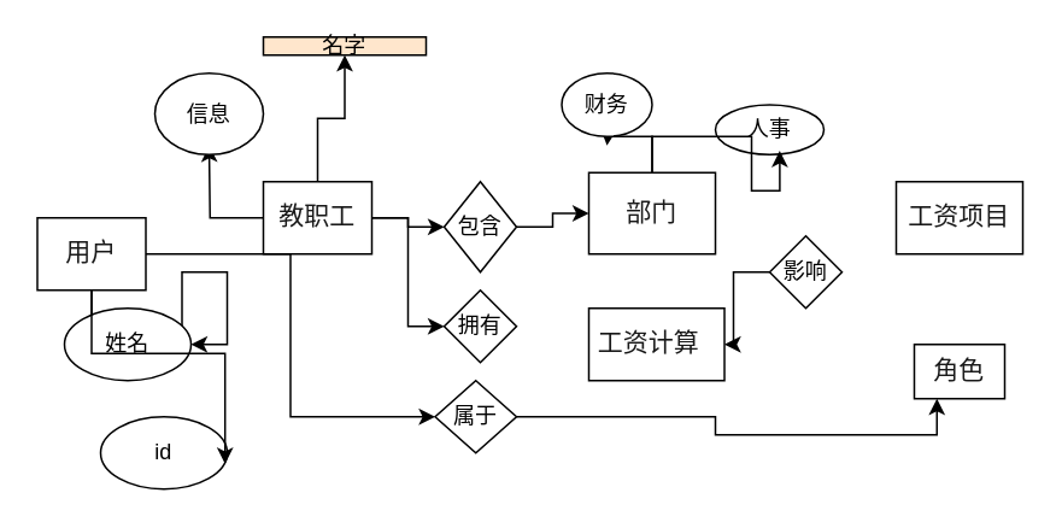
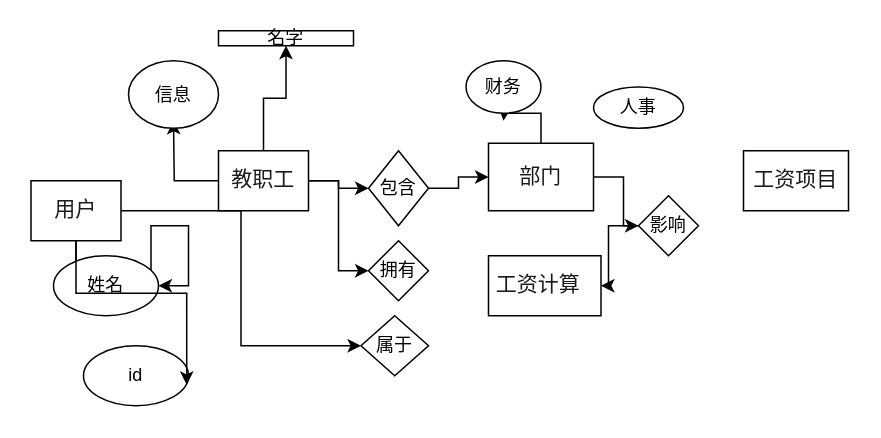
- <mxCell id="22" value="名字" style="whiteSpace=wrap;html=1;rounded=0;fillColor=#ffe6cc;" vertex="1" parent="1"><mxGeometry x="145" y="20" width="90" height="10" as="geometry" /></mxCell>
+ <mxCell id="22" value="名字" style="whiteSpace=wrap;html=1;rounded=0;" vertex="1" parent="1"><mxGeometry x="145" y="20" width="90" height="10" as="geometry" /></mxCell>
- <mxCell id="28" style="edgeStyle=orthogonalEdgeStyle;rounded=0;orthogonalLoop=1;jettySize=auto;html=1;entryX=0.593;entryY=0.924;entryDx=0;entryDy=0;entryPerimeter=0;" edge="1" parent="1" source="8" target="27"><mxGeometry relative="1" as="geometry" /></mxCell>
+ <mxCell id="28" style="edgeStyle=orthogonalEdgeStyle;rounded=0;orthogonalLoop=1;jettySize=auto;html=1;" edge="1" parent="1" source="8" target="21"><mxGeometry relative="1" as="geometry" /></mxCell>
- <mxCell id="14" value="&lt;span style=&quot;color: rgba(0, 0, 0, 0.9); font-family: ui-monospace, SFMono-Regular, &amp;quot;SF Mono&amp;quot;, Menlo, Consolas, &amp;quot;Liberation Mono&amp;quot;, monospace; font-size: 14px; text-align: start; white-space: pre; background-color: rgb(255, 255, 255);&quot;&gt;角色&lt;/span&gt;" style="rounded=0;whiteSpace=wrap;html=1;" vertex="1" parent="1"><mxGeometry x="505" y="190" width="50" height="30" as="geometry" /></mxCell>
- <mxCell id="18" style="edgeStyle=orthogonalEdgeStyle;rounded=0;orthogonalLoop=1;jettySize=auto;html=1;entryX=0.25;entryY=1;entryDx=0;entryDy=0;" edge="1" parent="1" source="19" target="14"><mxGeometry relative="1" as="geometry" /></mxCell>
